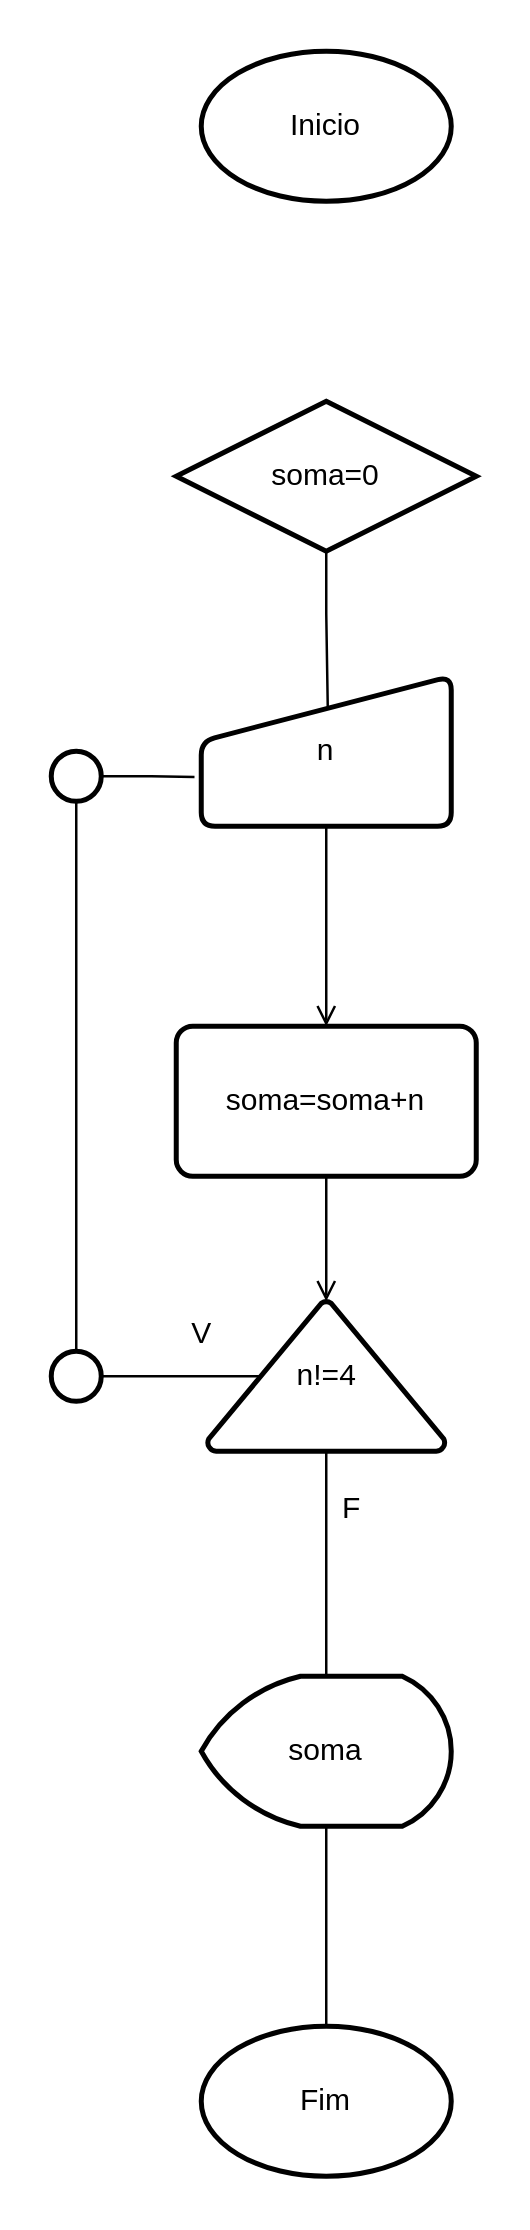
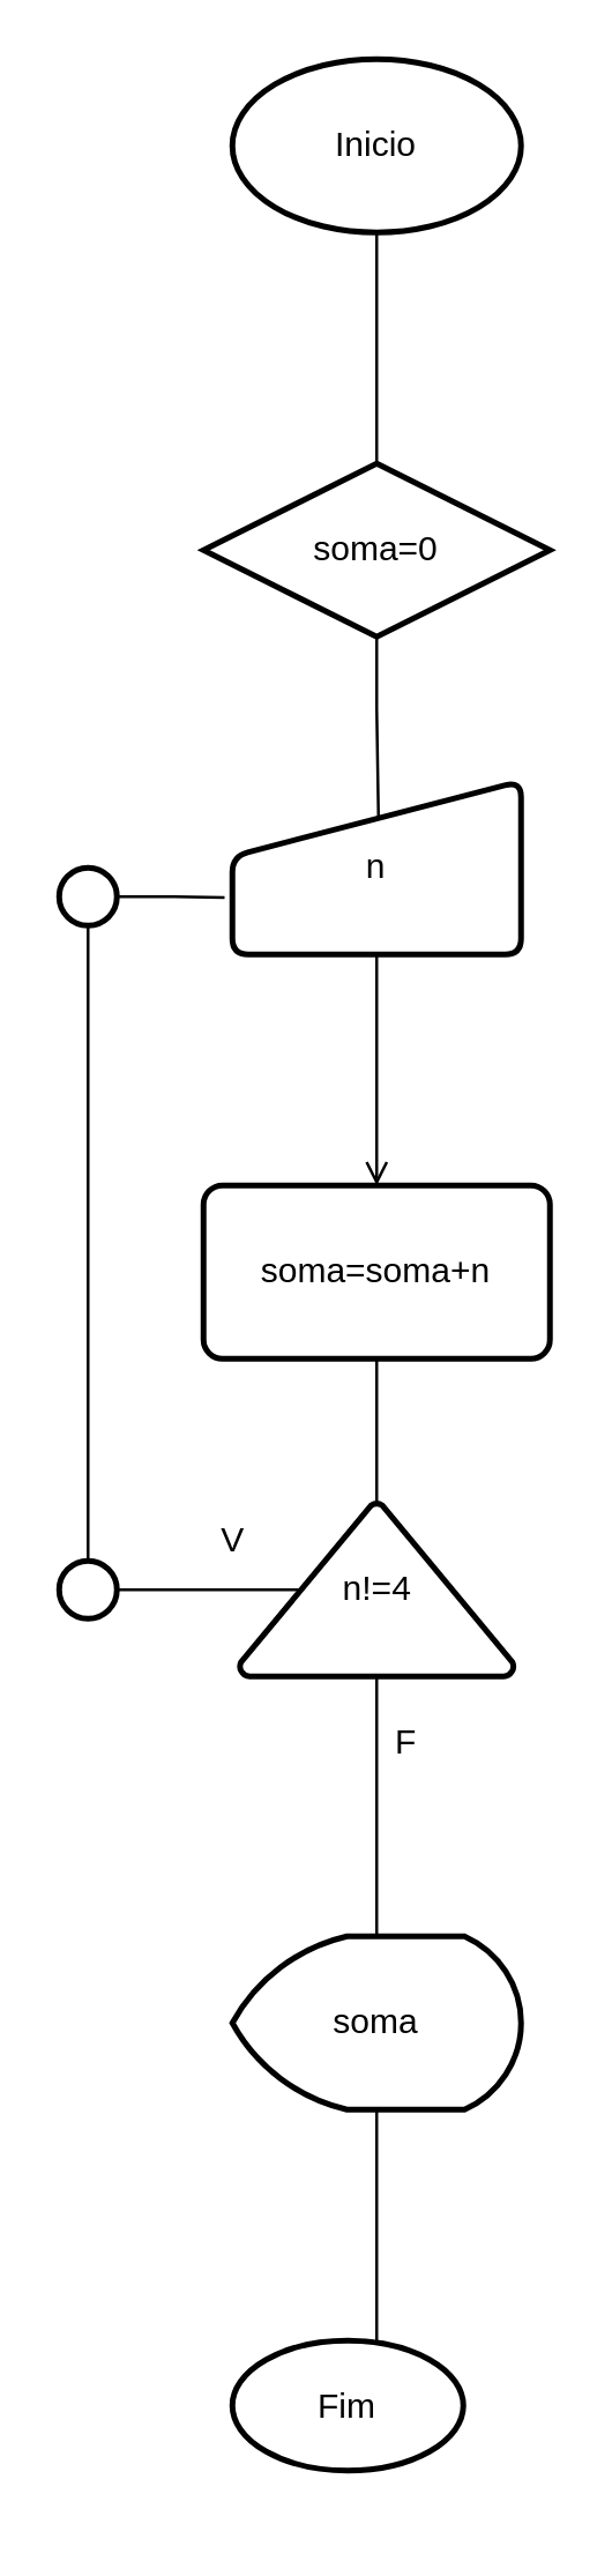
+ <mxCell id="2" value="" style="edgeStyle=orthogonalEdgeStyle;rounded=0;orthogonalLoop=1;jettySize=auto;html=1;endArrow=none;endFill=0;" edge="1" parent="1" source="3" target="5"><mxGeometry relative="1" as="geometry" /></mxCell>
- <mxCell id="8" value="" style="edgeStyle=orthogonalEdgeStyle;rounded=0;orthogonalLoop=1;jettySize=auto;html=1;endArrow=open;endFill=0;" edge="1" parent="1" source="9" target="12"><mxGeometry relative="1" as="geometry" /></mxCell>
+ <mxCell id="8" value="" style="edgeStyle=orthogonalEdgeStyle;rounded=0;orthogonalLoop=1;jettySize=auto;html=1;endArrow=none;endFill=0;" edge="1" parent="1" source="9" target="12"><mxGeometry relative="1" as="geometry" /></mxCell>
- <mxCell id="15" value="Fim" style="strokeWidth=2;html=1;shape=mxgraph.flowchart.start_1;whiteSpace=wrap;" vertex="1" parent="1"><mxGeometry x="80" y="810" width="100" height="60" as="geometry" /></mxCell>
+ <mxCell id="15" value="Fim" style="strokeWidth=2;html=1;shape=mxgraph.flowchart.start_1;whiteSpace=wrap;" vertex="1" parent="1"><mxGeometry x="80" y="810" width="80" height="45" as="geometry" /></mxCell>
